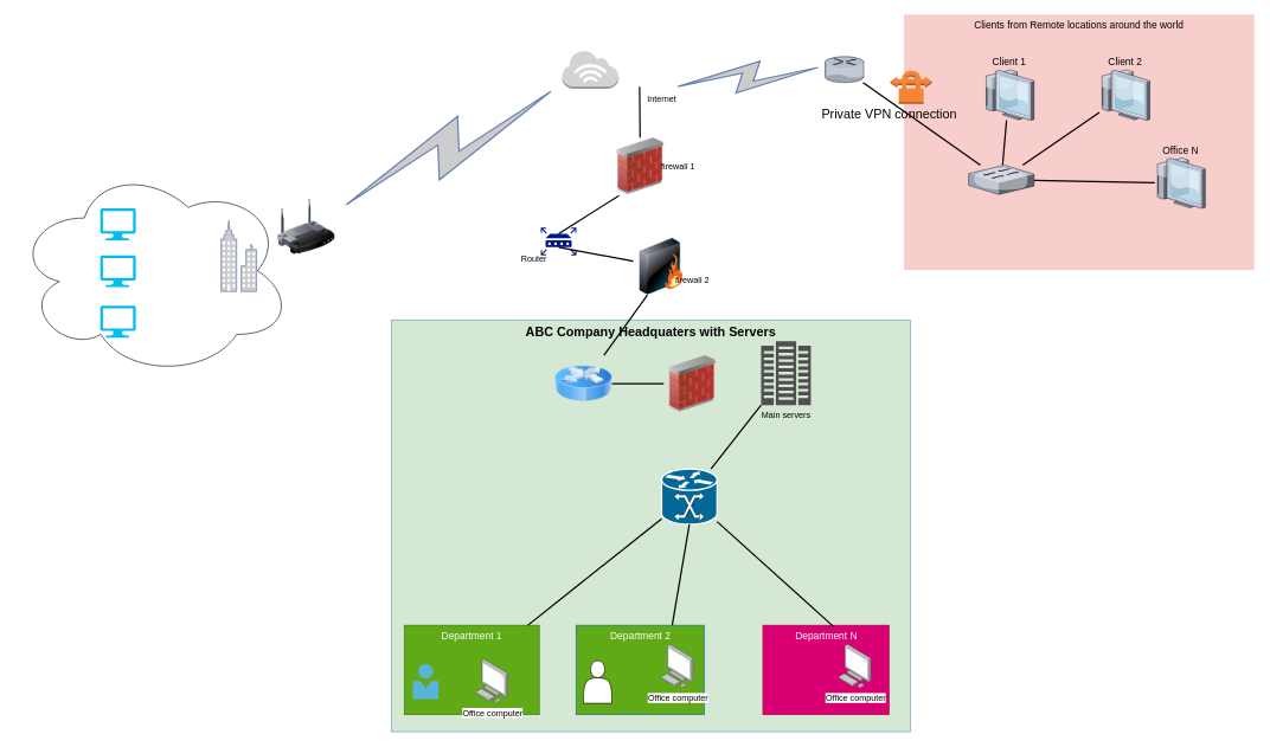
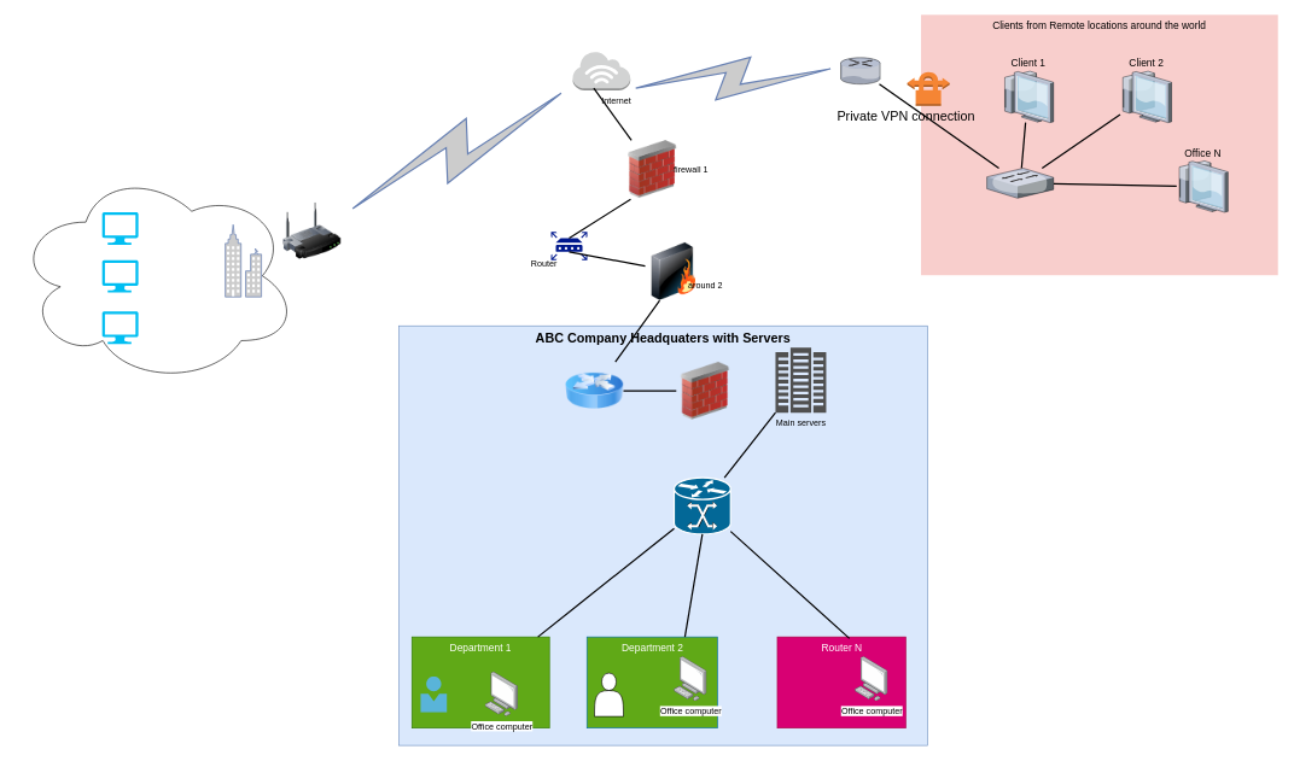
- <mxCell id="14" value="Internet" style="text;html=1;align=center;verticalAlign=middle;resizable=0;points=[];autosize=1;strokeColor=none;fillColor=none;" vertex="1" parent="1"><mxGeometry x="900" y="124.5" width="60" height="30" as="geometry" /></mxCell>
+ <mxCell id="14" value="Internet" style="text;html=1;align=center;verticalAlign=middle;resizable=0;points=[];autosize=1;strokeColor=none;fillColor=none;" vertex="1" parent="1"><mxGeometry x="820" y="124.5" width="60" height="30" as="geometry" /></mxCell>
- <mxCell id="19" value="firewall 2" style="text;html=1;align=center;verticalAlign=middle;resizable=0;points=[];autosize=1;strokeColor=none;fillColor=none;" vertex="1" parent="1"><mxGeometry x="938" y="380" width="70" height="30" as="geometry" /></mxCell>
+ <mxCell id="19" value="around 2" style="text;html=1;align=center;verticalAlign=middle;resizable=0;points=[];autosize=1;strokeColor=none;fillColor=none;" vertex="1" parent="1"><mxGeometry x="938" y="380" width="70" height="30" as="geometry" /></mxCell>
- <mxCell id="12" value="&lt;b&gt;&lt;font style=&quot;font-size: 18px;&quot;&gt;ABC Company Headquaters with Servers&lt;/font&gt;&lt;/b&gt;" style="whiteSpace=wrap;html=1;fillColor=#d5e8d4;fontSize=14;strokeColor=#6c8ebf;verticalAlign=top;" vertex="1" parent="1"><mxGeometry x="550" y="450" width="730" height="580" as="geometry" /></mxCell>
+ <mxCell id="12" value="&lt;b&gt;&lt;font style=&quot;font-size: 18px;&quot;&gt;ABC Company Headquaters with Servers&lt;/font&gt;&lt;/b&gt;" style="whiteSpace=wrap;html=1;fillColor=#dae8fc;fontSize=14;strokeColor=#6c8ebf;verticalAlign=top;" vertex="1" parent="1"><mxGeometry x="550" y="450" width="730" height="580" as="geometry" /></mxCell>
- <mxCell id="32" value="Department N" style="whiteSpace=wrap;html=1;fillColor=#d80073;fontSize=14;strokeColor=#A50040;verticalAlign=top;fontColor=#ffffff;" vertex="1" parent="1"><mxGeometry x="1072.5" y="880" width="177.5" height="126" as="geometry" /></mxCell>
+ <mxCell id="32" value="Router N" style="whiteSpace=wrap;html=1;fillColor=#d80073;fontSize=14;strokeColor=#A50040;verticalAlign=top;fontColor=#ffffff;" vertex="1" parent="1"><mxGeometry x="1072.5" y="880" width="177.5" height="126" as="geometry" /></mxCell>
